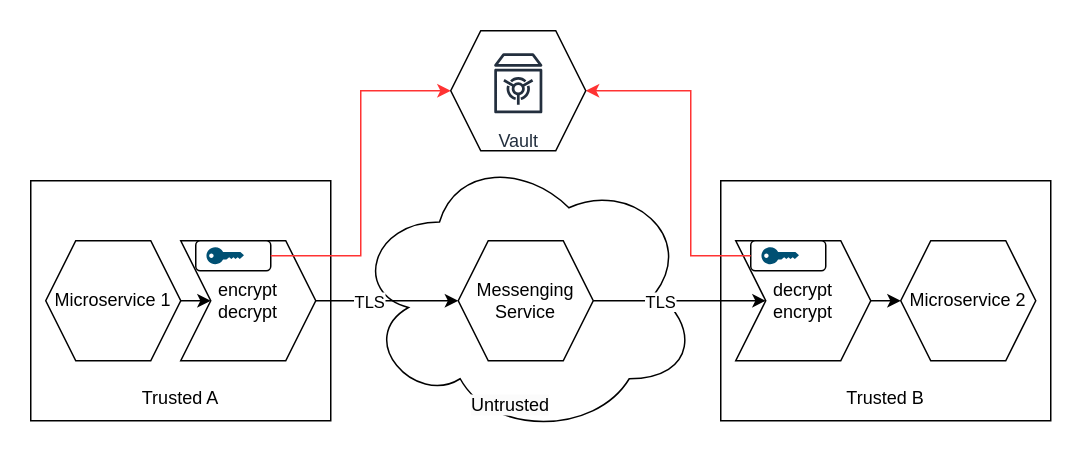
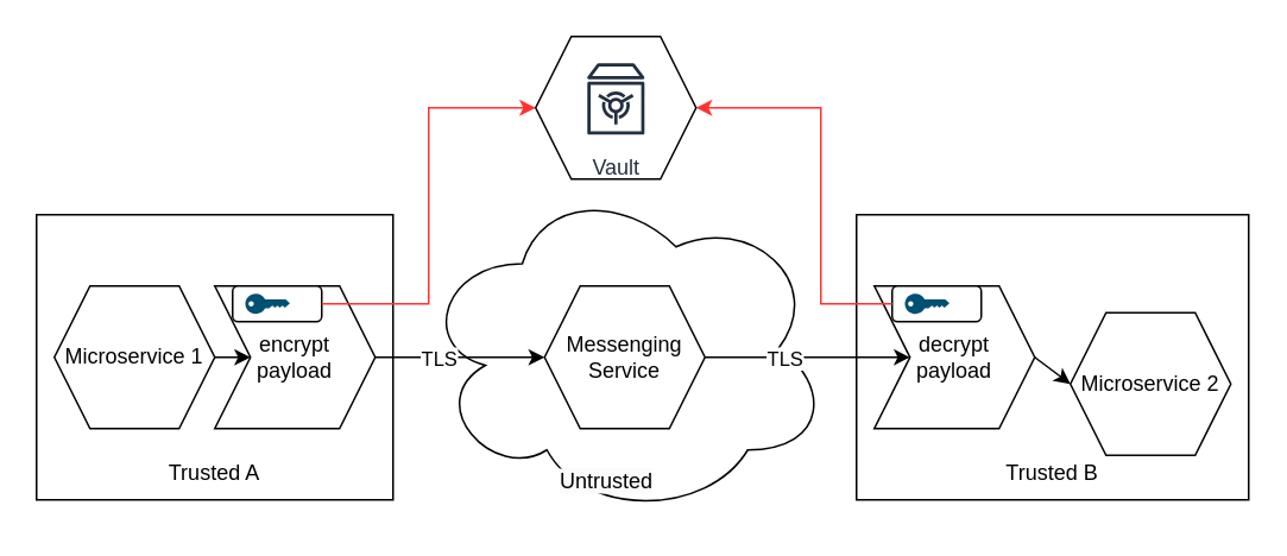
- <mxCell id="14" value="encrypt&lt;br&gt;decrypt" style="shape=step;perimeter=stepPerimeter;whiteSpace=wrap;html=1;fixedSize=1;" vertex="1" parent="1"><mxGeometry x="120" y="160" width="90" height="80" as="geometry" /></mxCell>
+ <mxCell id="14" value="encrypt&lt;br&gt;payload" style="shape=step;perimeter=stepPerimeter;whiteSpace=wrap;html=1;fixedSize=1;" vertex="1" parent="1"><mxGeometry x="120" y="160" width="90" height="80" as="geometry" /></mxCell>
- <mxCell id="15" value="decrypt&lt;br&gt;encrypt" style="shape=step;perimeter=stepPerimeter;whiteSpace=wrap;html=1;fixedSize=1;" vertex="1" parent="1"><mxGeometry x="490" y="160" width="90" height="80" as="geometry" /></mxCell>
+ <mxCell id="15" value="decrypt&lt;br&gt;payload" style="shape=step;perimeter=stepPerimeter;whiteSpace=wrap;html=1;fixedSize=1;" vertex="1" parent="1"><mxGeometry x="490" y="160" width="90" height="80" as="geometry" /></mxCell>
- <mxCell id="9" value="Microservice 2" style="shape=hexagon;perimeter=hexagonPerimeter2;whiteSpace=wrap;html=1;fixedSize=1;" vertex="1" parent="1"><mxGeometry x="600" y="160" width="90" height="80" as="geometry" /></mxCell>
+ <mxCell id="9" value="Microservice 2" style="shape=hexagon;perimeter=hexagonPerimeter2;whiteSpace=wrap;html=1;fixedSize=1;" vertex="1" parent="1"><mxGeometry x="600" y="175" width="90" height="80" as="geometry" /></mxCell>
